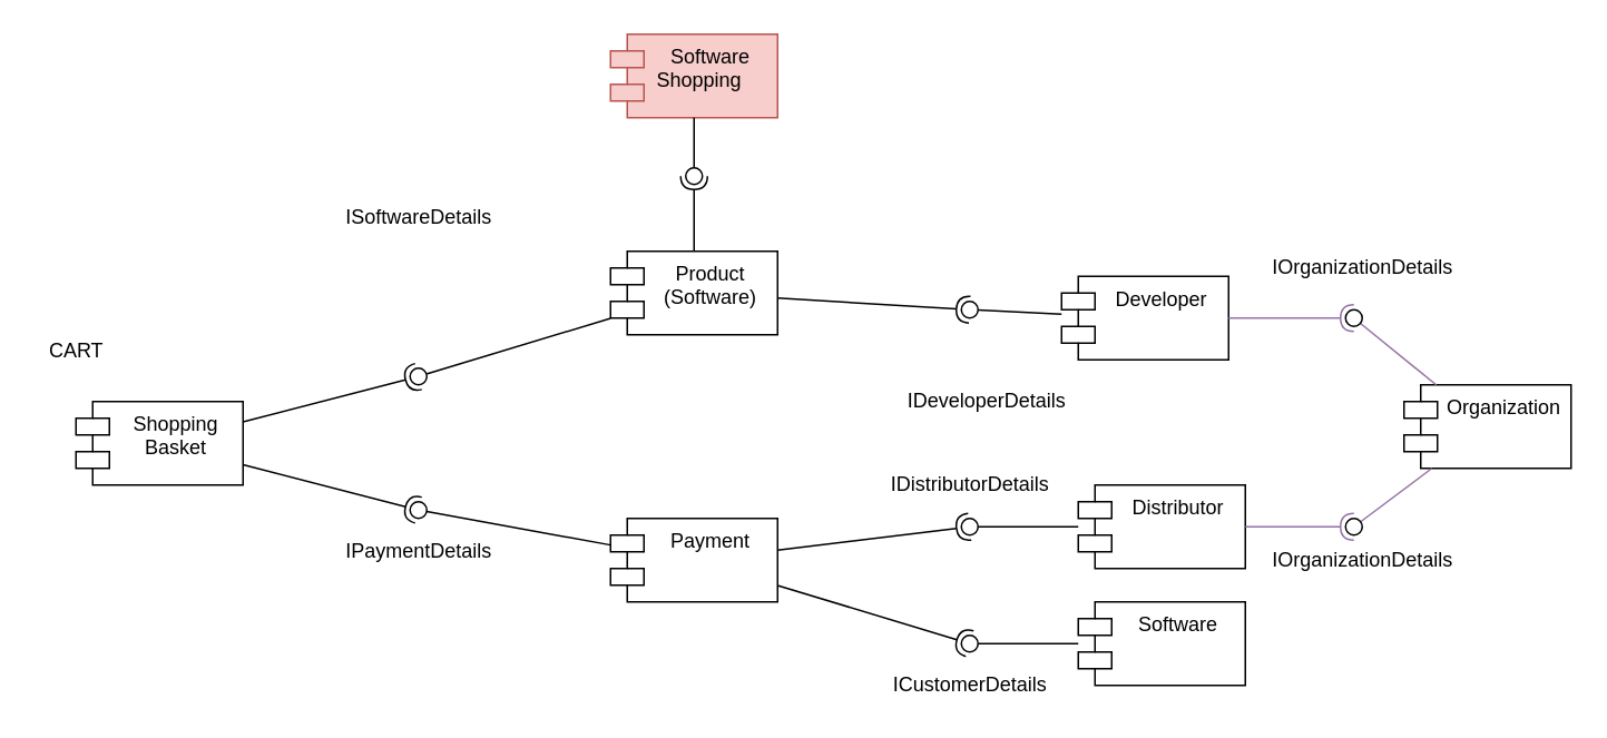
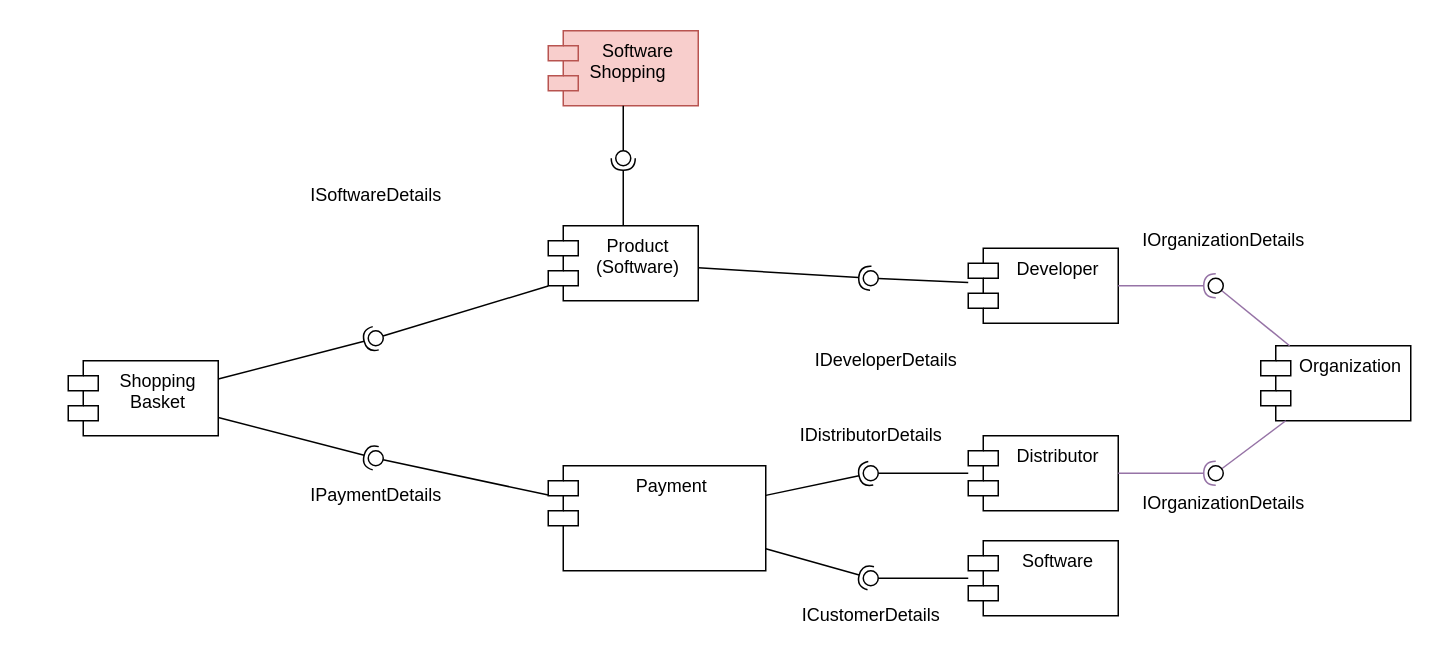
- <mxCell id="23" value="Developer&#10;" style="shape=module;align=left;spacingLeft=20;align=center;verticalAlign=top;" parent="1" vertex="1"><mxGeometry x="635" y="165" width="100" height="50" as="geometry" /></mxCell>
+ <mxCell id="23" value="Developer&#10;" style="shape=module;align=left;spacingLeft=20;align=center;verticalAlign=top;" parent="1" vertex="1"><mxGeometry x="645" y="165" width="100" height="50" as="geometry" /></mxCell>
- <mxCell id="41" value="CART" style="text;html=1;align=center;verticalAlign=middle;resizable=0;points=[];autosize=1;strokeColor=none;fillColor=none;" vertex="1" parent="1"><mxGeometry x="20" y="200" width="50" height="20" as="geometry" /></mxCell>
- <mxCell id="18" value="Payment" style="shape=module;align=left;spacingLeft=20;align=center;verticalAlign=top;" parent="1" vertex="1"><mxGeometry x="365" y="310" width="100" height="50" as="geometry" /></mxCell>
+ <mxCell id="18" value="Payment" style="shape=module;align=left;spacingLeft=20;align=center;verticalAlign=top;" parent="1" vertex="1"><mxGeometry x="365" y="310" width="145" height="70" as="geometry" /></mxCell>
